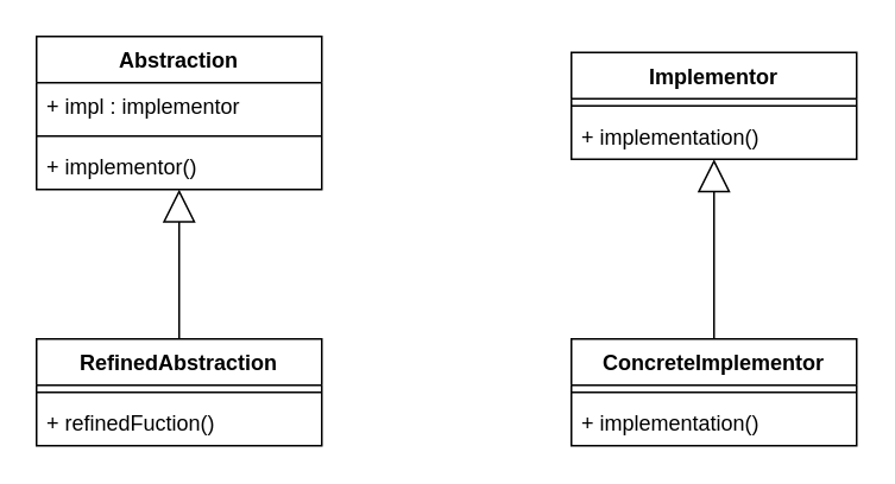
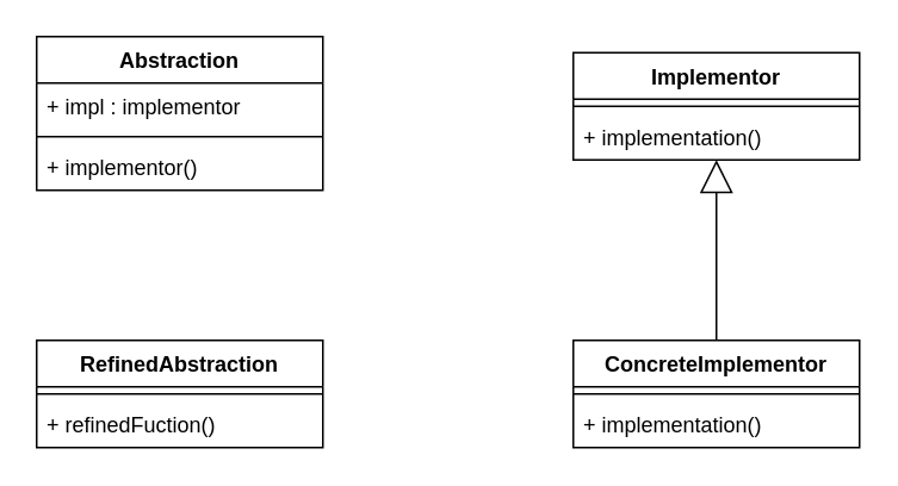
- <mxCell id="15" value="" style="endArrow=block;endSize=16;endFill=0;html=1;rounded=0;exitX=0.5;exitY=0;exitDx=0;exitDy=0;" edge="1" parent="1" source="6" target="5"><mxGeometry width="160" relative="1" as="geometry"><mxPoint x="200" y="280" as="sourcePoint" /><mxPoint x="360" y="280" as="targetPoint" /></mxGeometry></mxCell>
